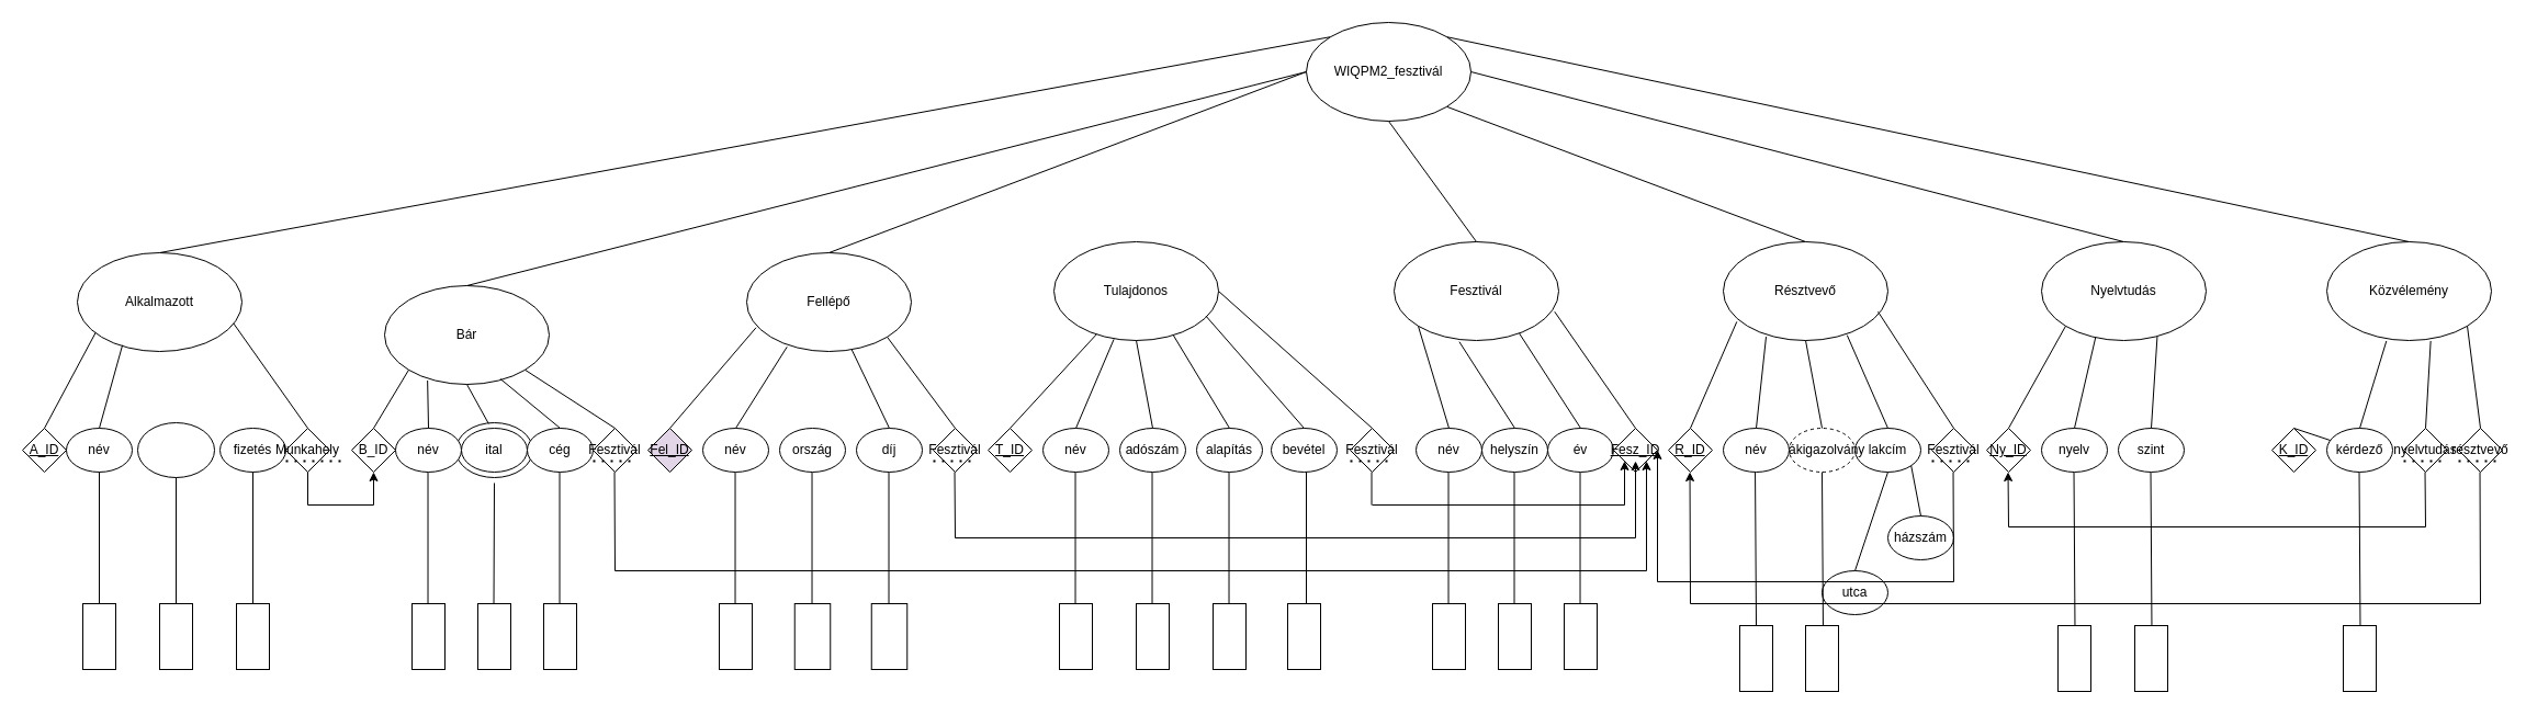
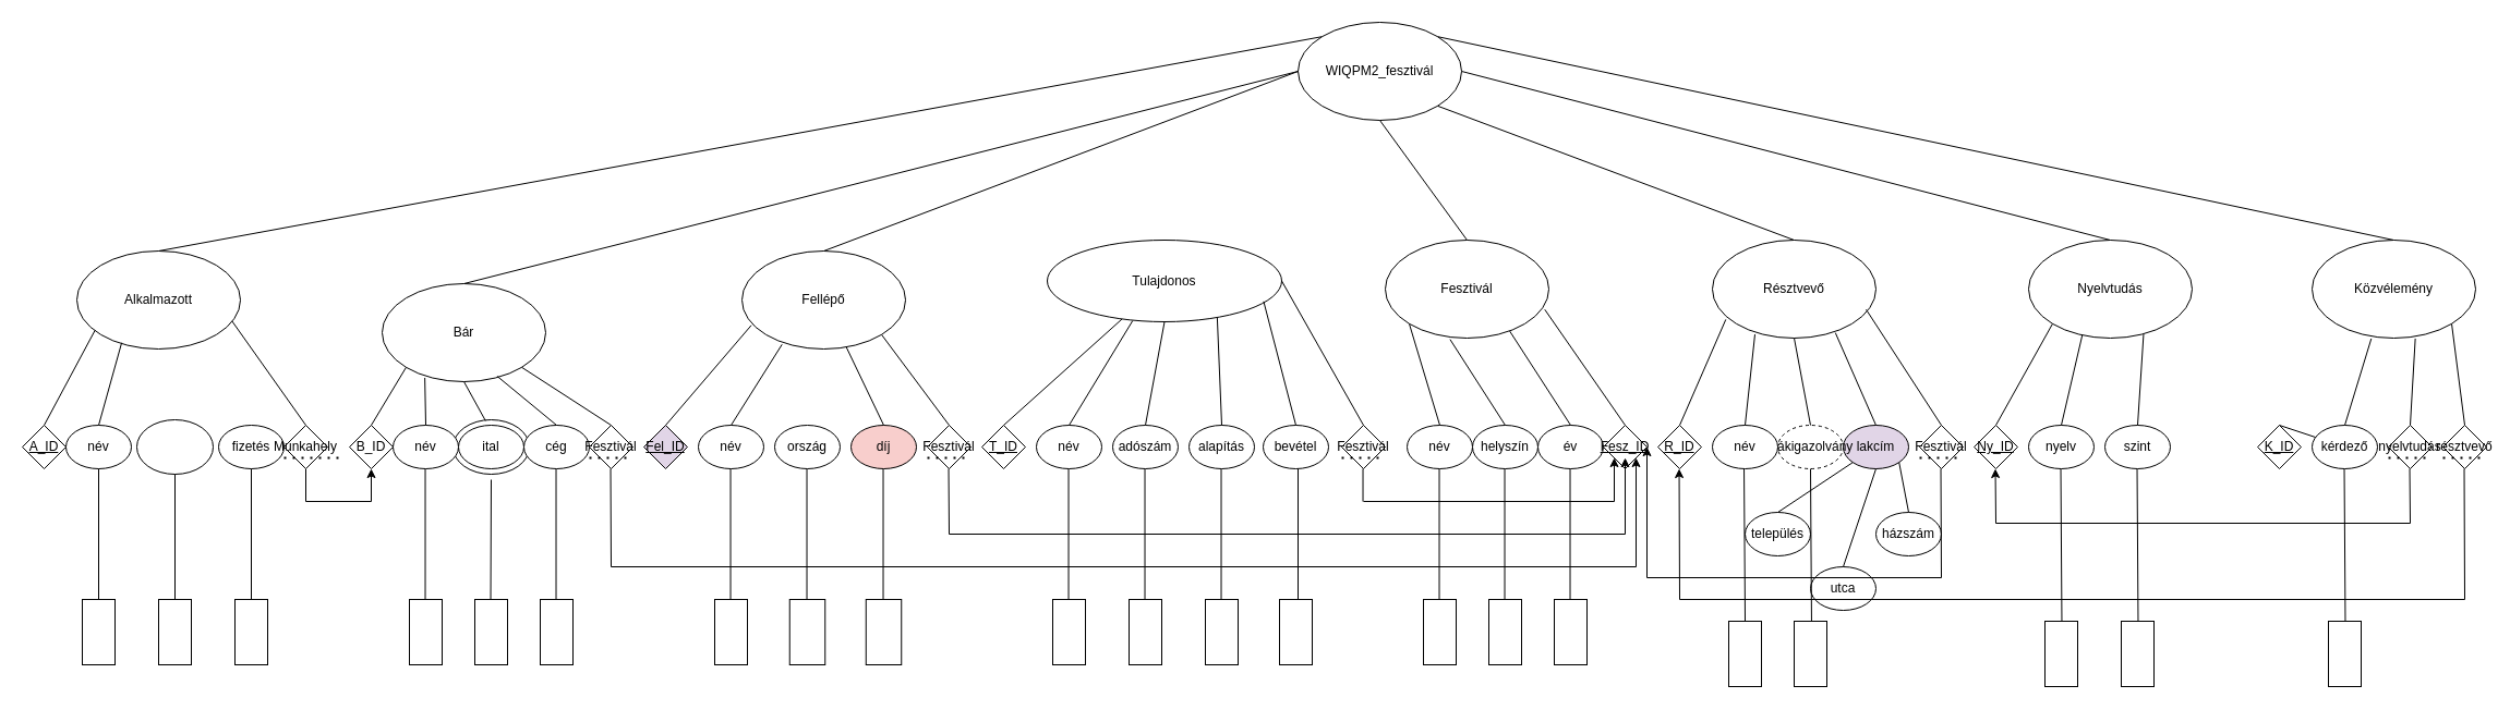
- <mxCell id="8" value="Tulajdonos" style="ellipse;whiteSpace=wrap;html=1;" parent="1" vertex="1"><mxGeometry x="960" y="220" width="150" height="90" as="geometry" /></mxCell>
+ <mxCell id="8" value="Tulajdonos" style="ellipse;whiteSpace=wrap;html=1;" parent="1" vertex="1"><mxGeometry x="960" y="220" width="215" height="75" as="geometry" /></mxCell>
- <mxCell id="27" value="díj" style="ellipse;whiteSpace=wrap;html=1;" parent="1" vertex="1"><mxGeometry x="780" y="390" width="60" height="40" as="geometry" /></mxCell>
+ <mxCell id="27" value="díj" style="ellipse;whiteSpace=wrap;html=1;fillColor=#f8cecc;" parent="1" vertex="1"><mxGeometry x="780" y="390" width="60" height="40" as="geometry" /></mxCell>
- <mxCell id="38" value="lakcím" style="ellipse;whiteSpace=wrap;html=1;" parent="1" vertex="1"><mxGeometry x="1690" y="390" width="60" height="40" as="geometry" /></mxCell>
+ <mxCell id="38" value="lakcím" style="ellipse;whiteSpace=wrap;html=1;fillColor=#e1d5e7;" parent="1" vertex="1"><mxGeometry x="1690" y="390" width="60" height="40" as="geometry" /></mxCell>
+ <mxCell id="121" value="" style="endArrow=none;html=1;rounded=0;entryX=0;entryY=1;entryDx=0;entryDy=0;exitX=0.5;exitY=0;exitDx=0;exitDy=0;" edge="1" parent="1" source="57" target="38"><mxGeometry width="50" height="50" relative="1" as="geometry"><mxPoint x="1415" y="610" as="sourcePoint" /><mxPoint x="1465" y="560" as="targetPoint" /></mxGeometry></mxCell>
+ <mxCell id="57" value="település" style="ellipse;whiteSpace=wrap;html=1;" parent="1" vertex="1"><mxGeometry x="1600" y="470" width="60" height="40" as="geometry" /></mxCell>
